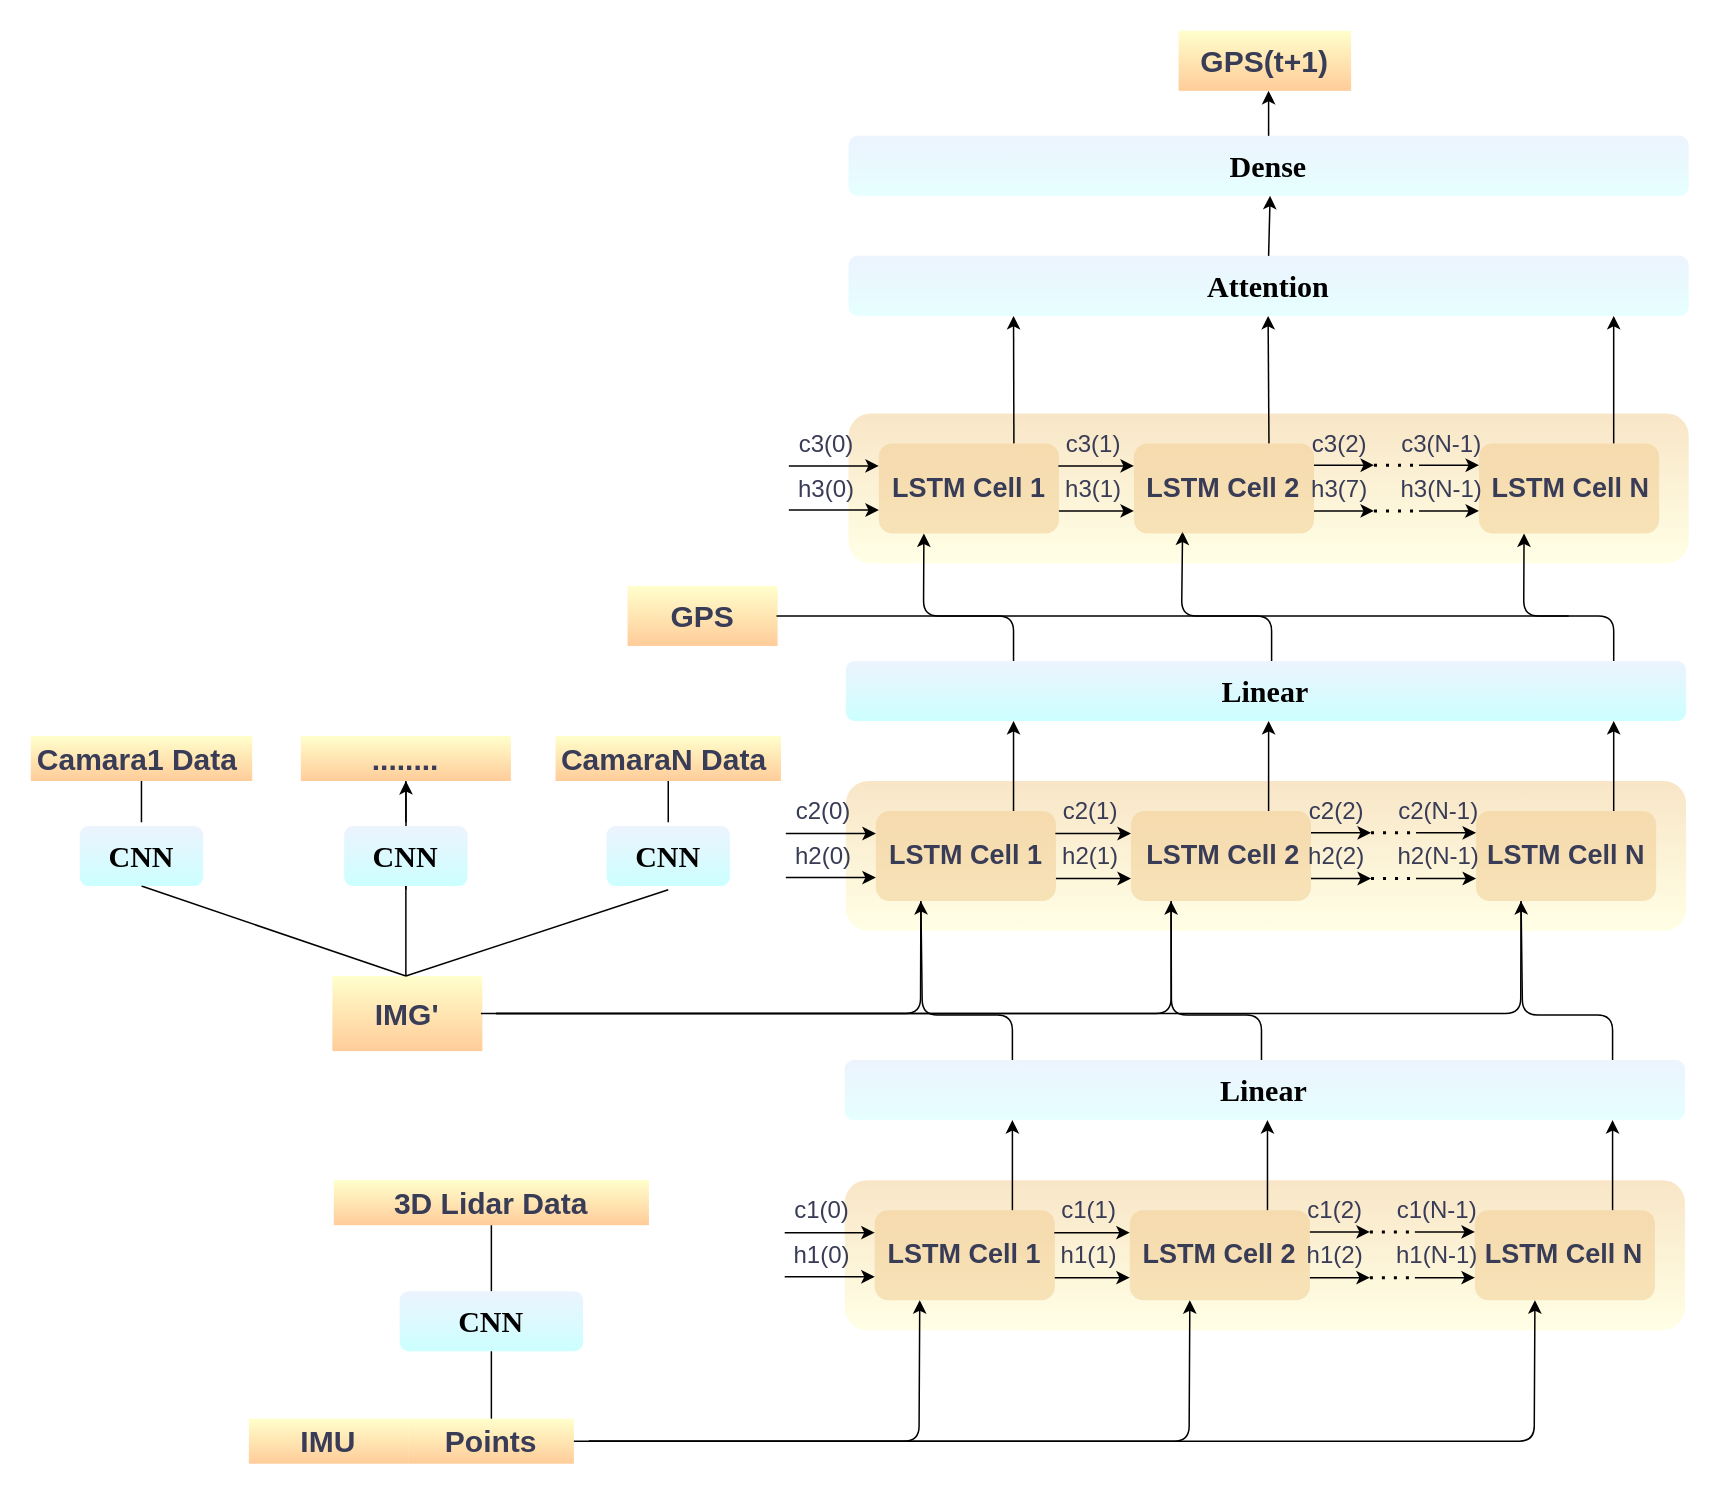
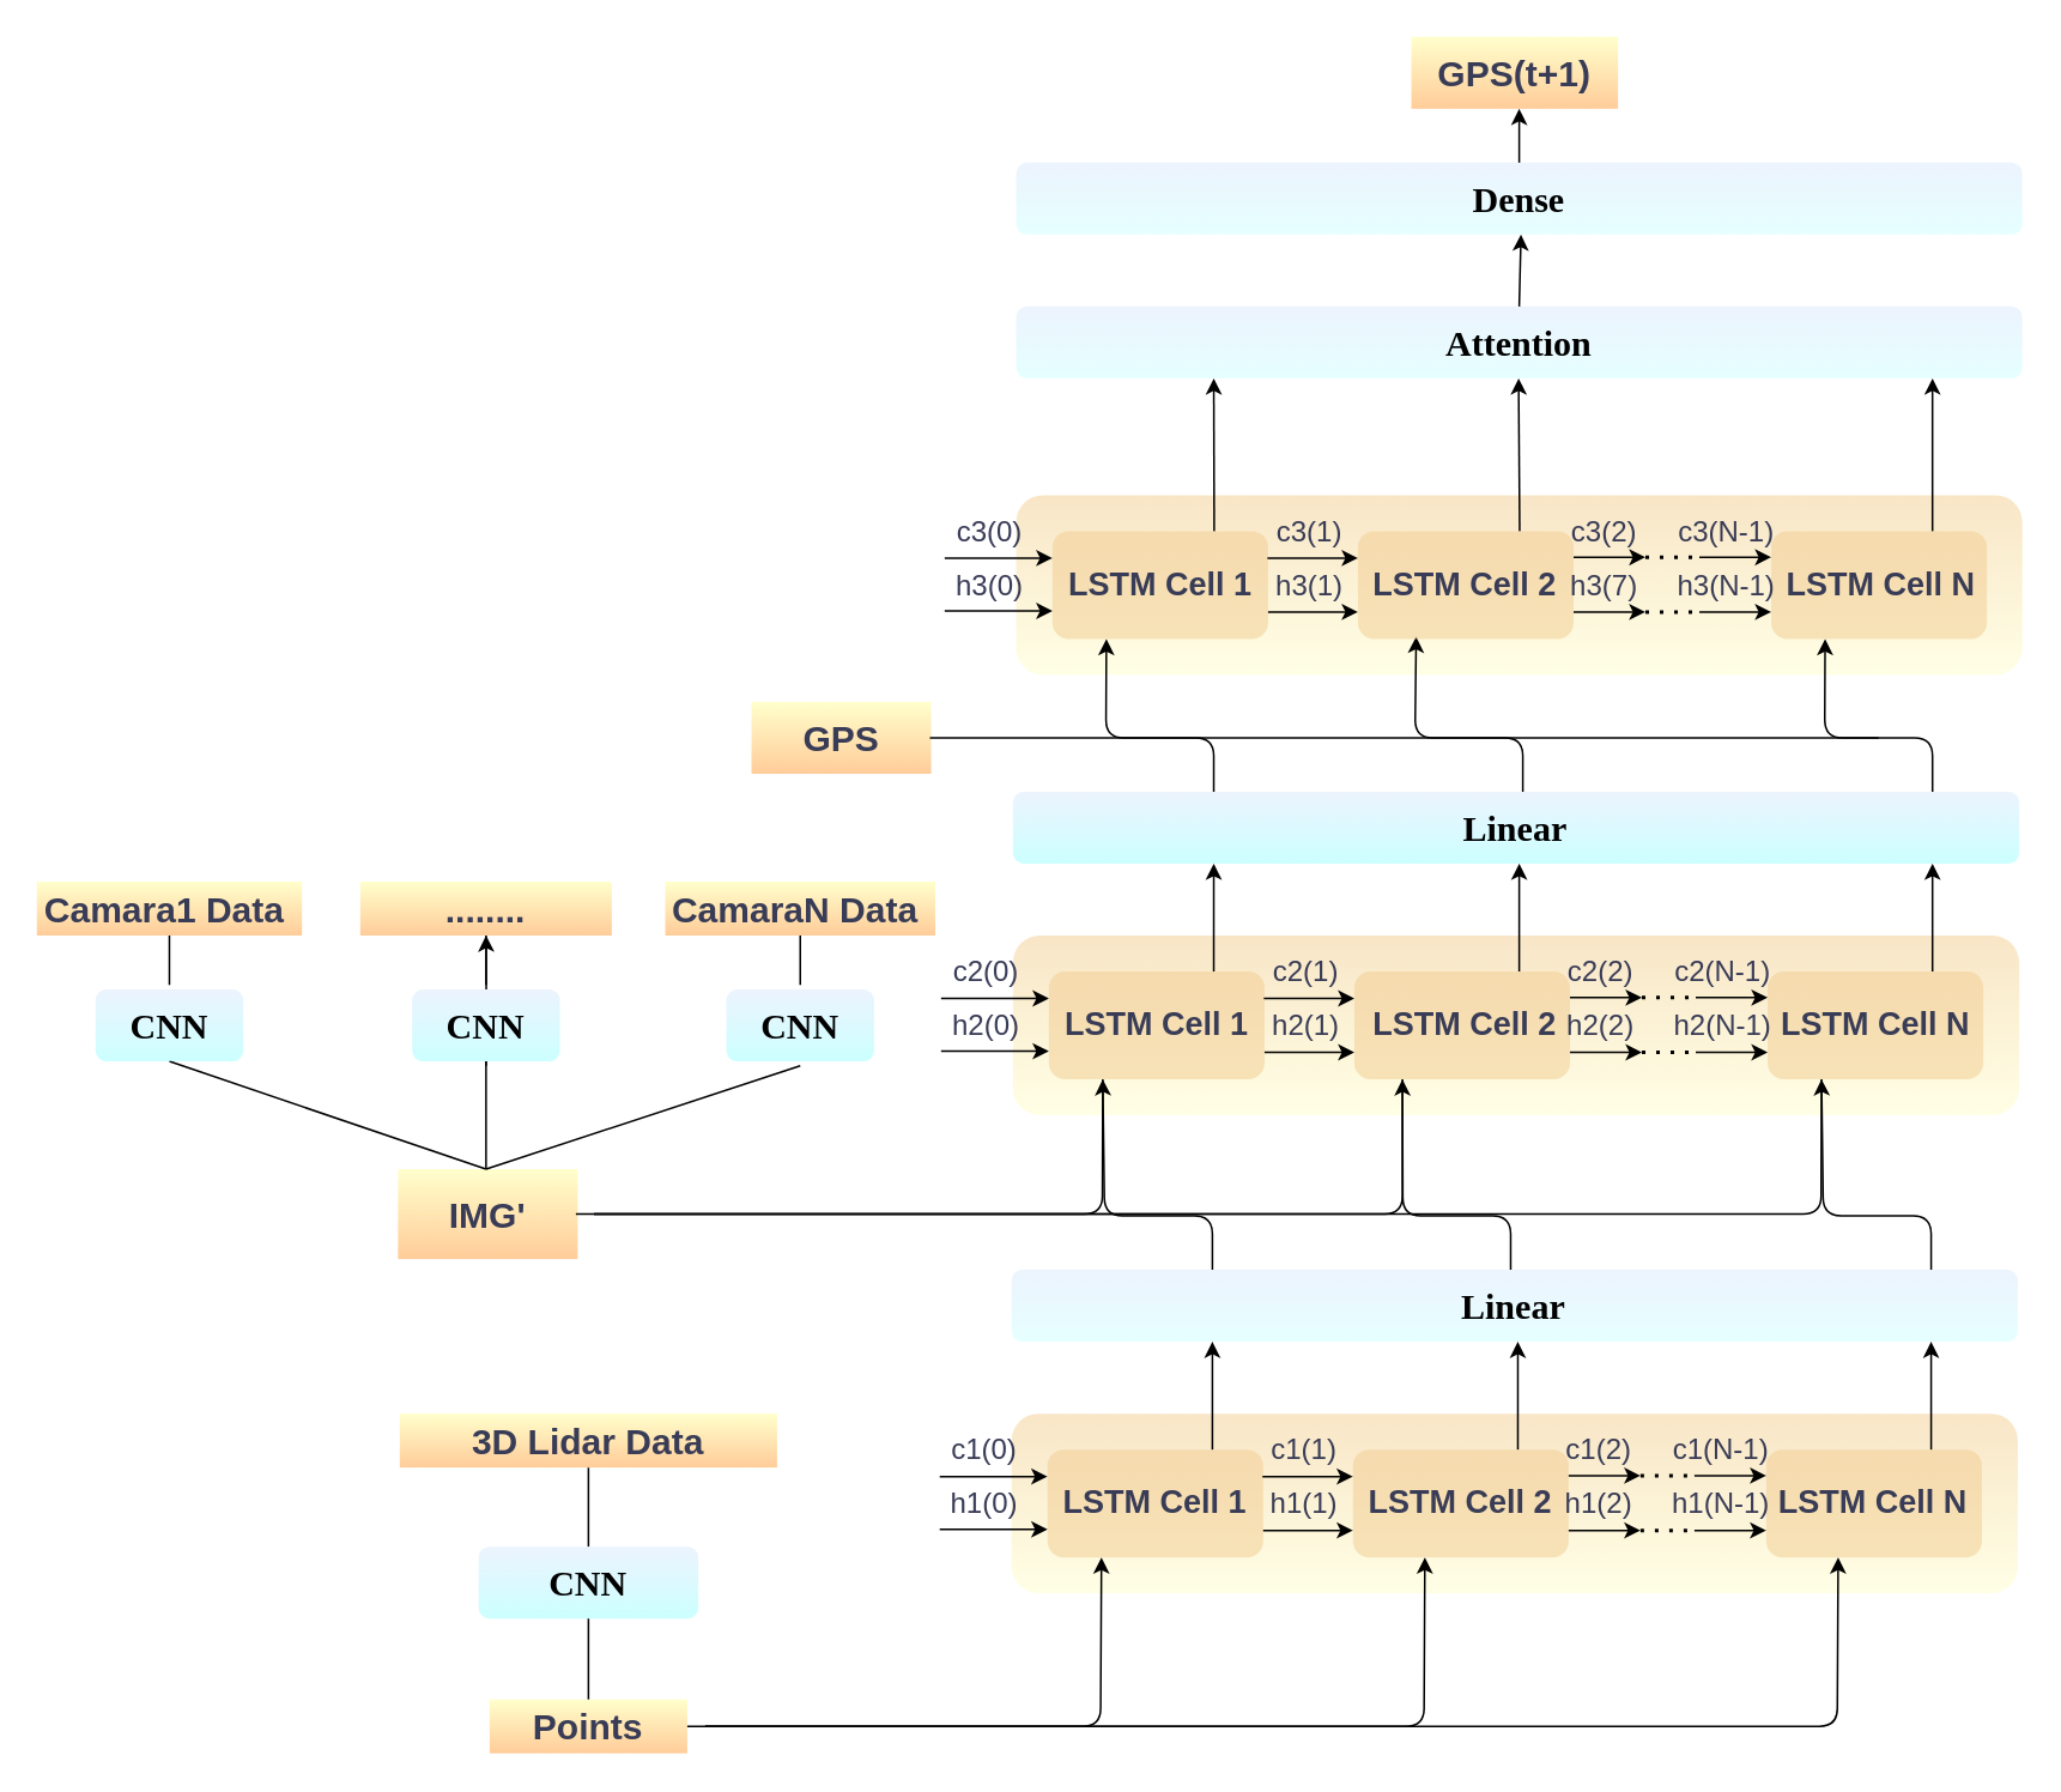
- <mxCell id="69" value="&lt;font style=&quot;font-size: 20px;&quot;&gt;IMU&lt;/font&gt;" style="rounded=0;whiteSpace=wrap;html=1;labelBackgroundColor=none;fillColor=#FFFFCC;strokeColor=none;fontColor=#393C56;gradientColor=#FFCC99;fontStyle=1" parent="1" vertex="1"><mxGeometry x="165.36" y="945" width="106.63" height="30" as="geometry" /></mxCell>
